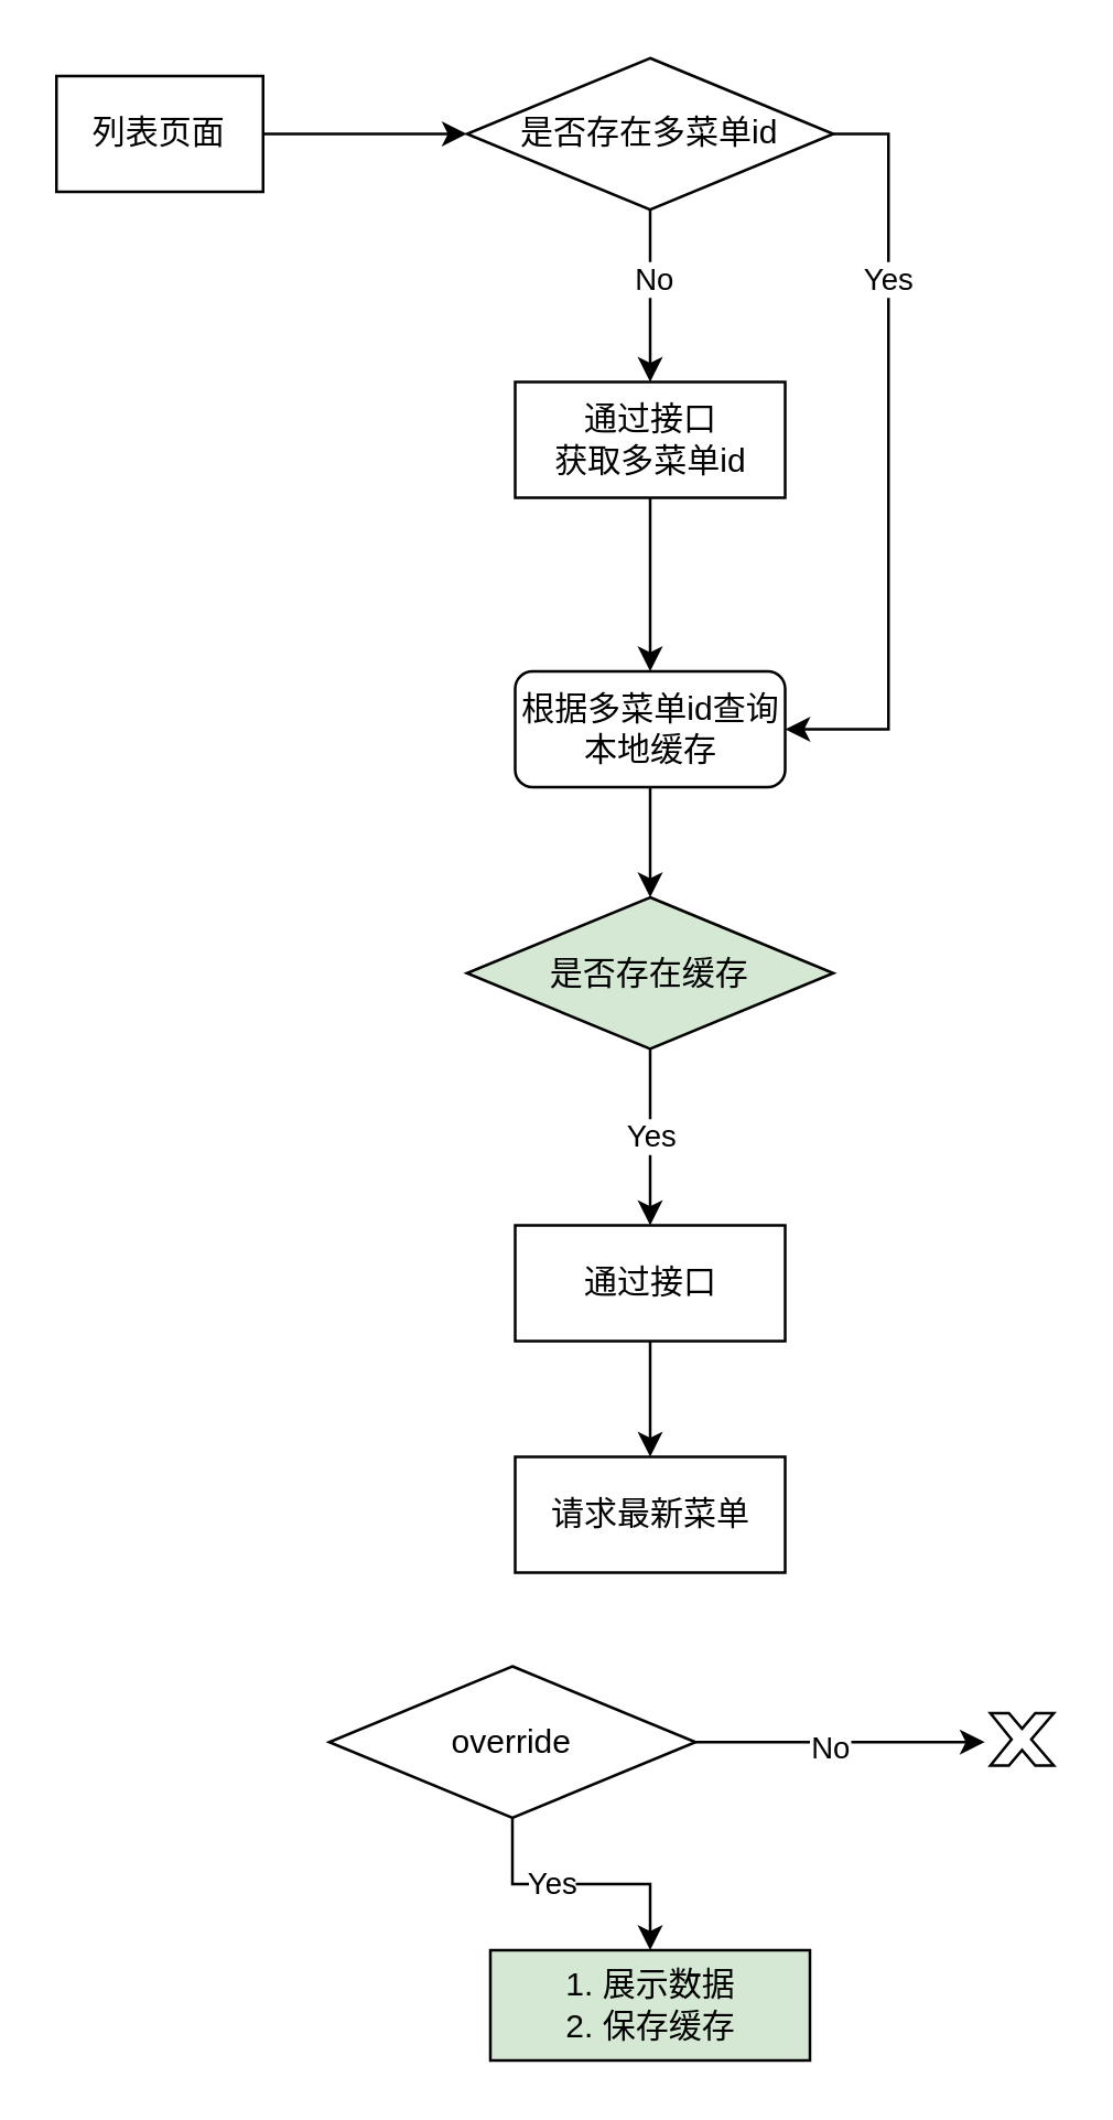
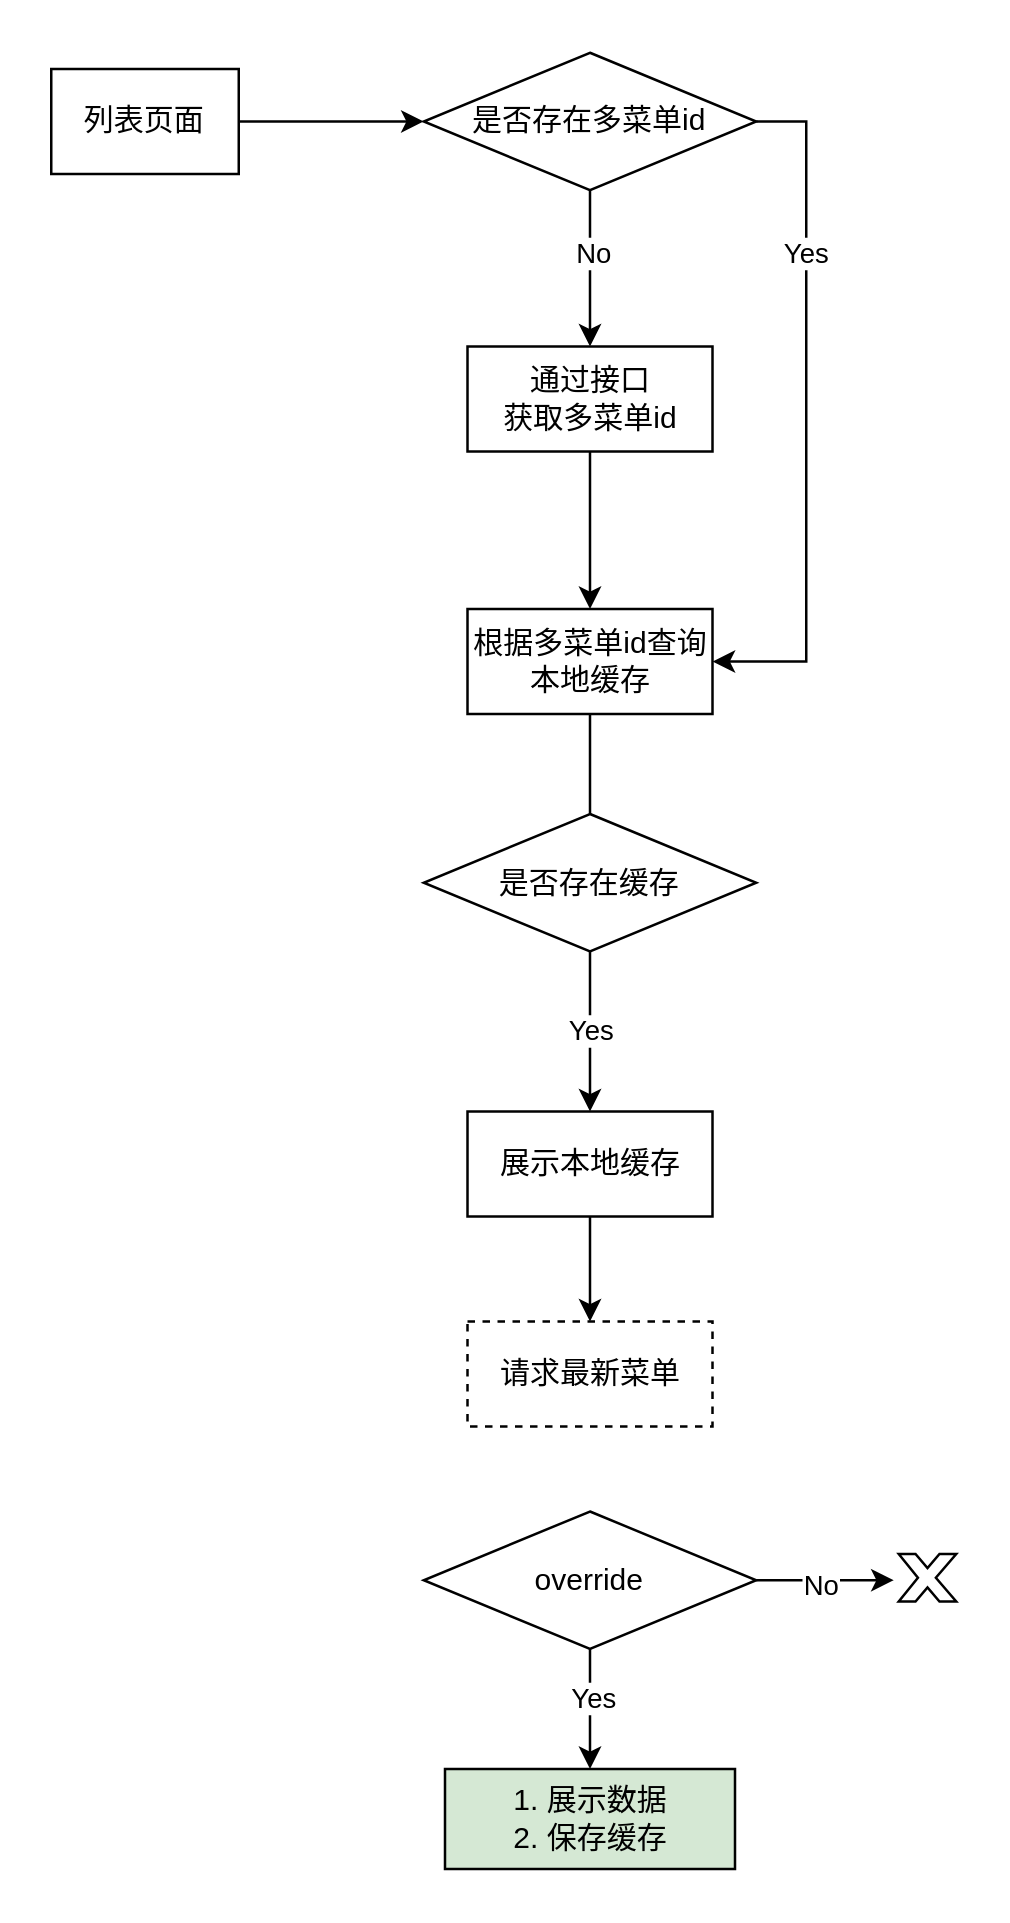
- <mxCell id="12" value="根据多菜单id查询本地缓存" style="whiteSpace=wrap;html=1;rounded=1;" vertex="1" parent="1"><mxGeometry x="186.5" y="243" width="98" height="42" as="geometry" /></mxCell>
+ <mxCell id="12" value="根据多菜单id查询本地缓存" style="rounded=0;whiteSpace=wrap;html=1;" vertex="1" parent="1"><mxGeometry x="186.5" y="243" width="98" height="42" as="geometry" /></mxCell>
- <mxCell id="11" style="edgeStyle=orthogonalEdgeStyle;rounded=0;orthogonalLoop=1;jettySize=auto;html=1;" edge="1" parent="1" source="12" target="16"><mxGeometry relative="1" as="geometry" /></mxCell>
+ <mxCell id="11" style="edgeStyle=orthogonalEdgeStyle;rounded=0;orthogonalLoop=1;jettySize=auto;html=1;endArrow=none;" edge="1" parent="1" source="12" target="16"><mxGeometry relative="1" as="geometry" /></mxCell>
- <mxCell id="16" value="是否存在缓存" style="rhombus;whiteSpace=wrap;html=1;fillColor=#d5e8d4;" vertex="1" parent="1"><mxGeometry x="169" y="325" width="133" height="55" as="geometry" /></mxCell>
+ <mxCell id="16" value="是否存在缓存" style="rhombus;whiteSpace=wrap;html=1;" vertex="1" parent="1"><mxGeometry x="169" y="325" width="133" height="55" as="geometry" /></mxCell>
- <mxCell id="14" value="通过接口" style="rounded=0;whiteSpace=wrap;html=1;" vertex="1" parent="1"><mxGeometry x="186.5" y="444" width="98" height="42" as="geometry" /></mxCell>
+ <mxCell id="14" value="展示本地缓存" style="rounded=0;whiteSpace=wrap;html=1;" vertex="1" parent="1"><mxGeometry x="186.5" y="444" width="98" height="42" as="geometry" /></mxCell>
- <mxCell id="17" value="请求最新菜单" style="rounded=0;whiteSpace=wrap;html=1;" vertex="1" parent="1"><mxGeometry x="186.5" y="528" width="98" height="42" as="geometry" /></mxCell>
+ <mxCell id="17" value="请求最新菜单" style="rounded=0;whiteSpace=wrap;html=1;dashed=1;" vertex="1" parent="1"><mxGeometry x="186.5" y="528" width="98" height="42" as="geometry" /></mxCell>
- <mxCell id="23" value="override" style="rhombus;whiteSpace=wrap;html=1;" vertex="1" parent="1"><mxGeometry x="119" y="604" width="133" height="55" as="geometry" /></mxCell>
+ <mxCell id="23" value="override" style="rhombus;whiteSpace=wrap;html=1;" vertex="1" parent="1"><mxGeometry x="169" y="604" width="133" height="55" as="geometry" /></mxCell>
